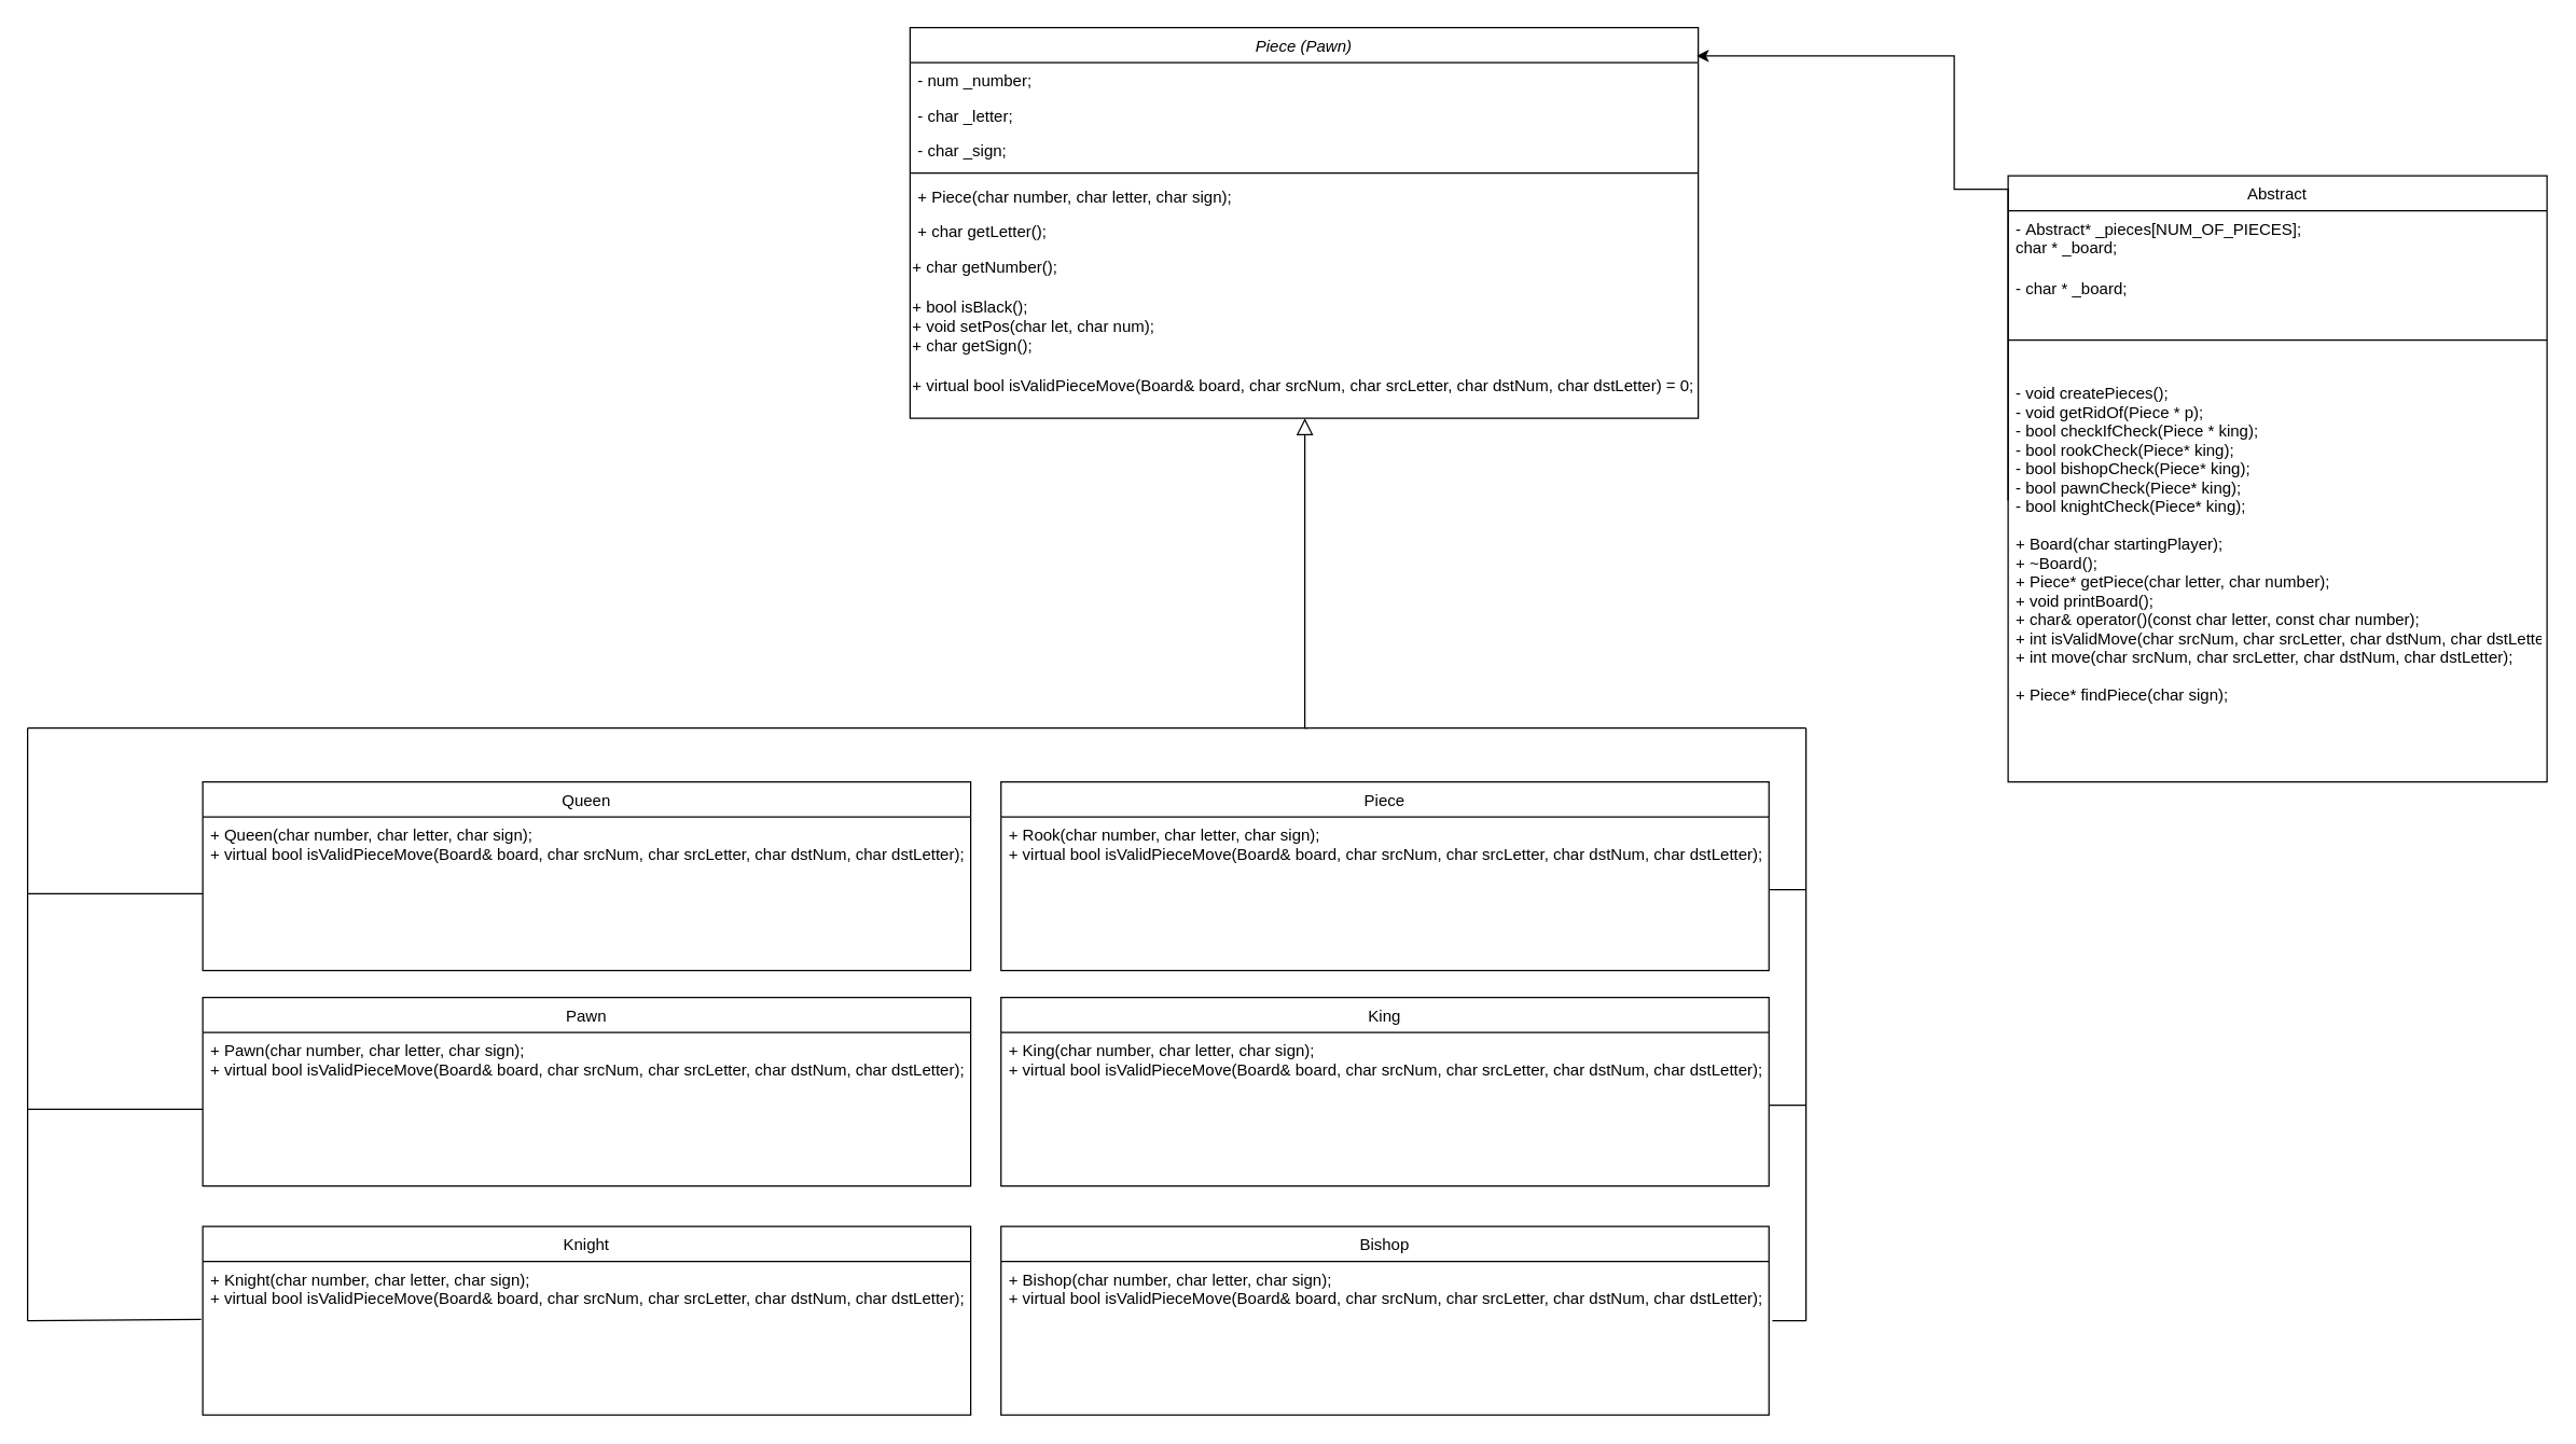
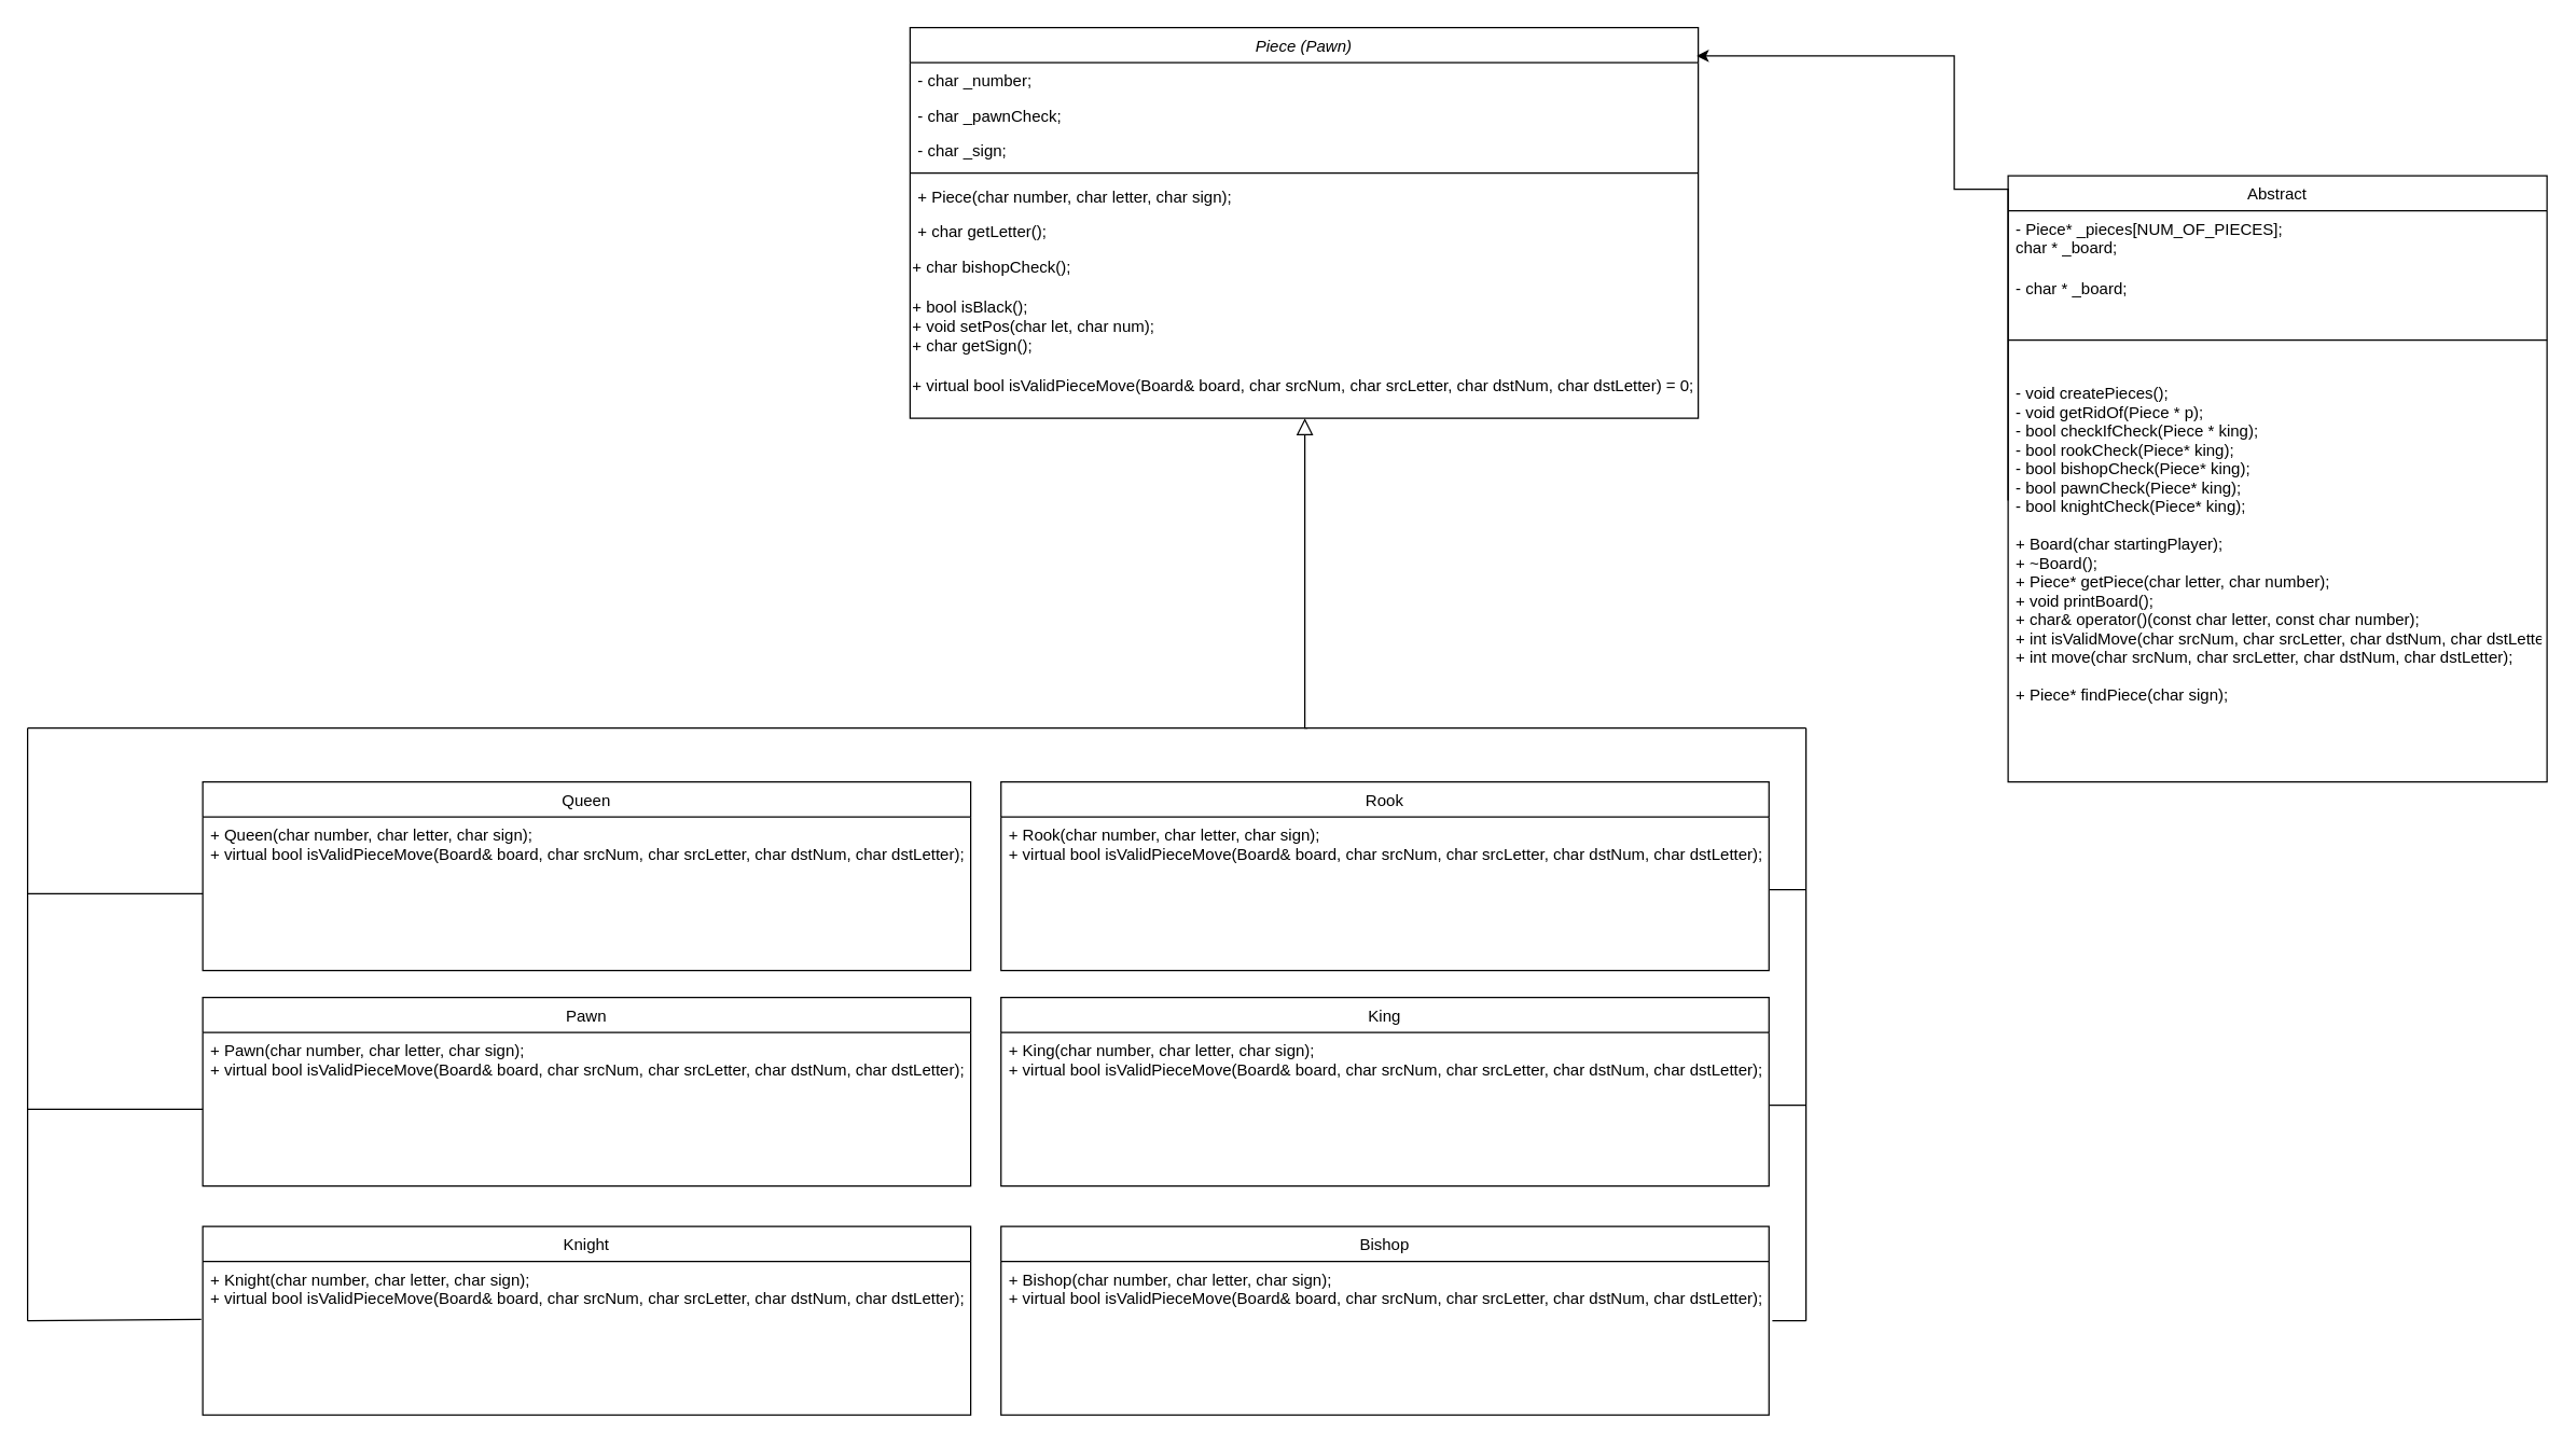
- <mxCell id="4" value="- num _number;" style="text;align=left;verticalAlign=top;spacingLeft=4;spacingRight=4;overflow=hidden;rotatable=0;points=[[0,0.5],[1,0.5]];portConstraint=eastwest;" parent="3" vertex="1"><mxGeometry y="26" width="585" height="26" as="geometry" /></mxCell>
+ <mxCell id="4" value="- char _number;" style="text;align=left;verticalAlign=top;spacingLeft=4;spacingRight=4;overflow=hidden;rotatable=0;points=[[0,0.5],[1,0.5]];portConstraint=eastwest;" parent="3" vertex="1"><mxGeometry y="26" width="585" height="26" as="geometry" /></mxCell>
- <mxCell id="5" value="- char _letter;" style="text;align=left;verticalAlign=top;spacingLeft=4;spacingRight=4;overflow=hidden;rotatable=0;points=[[0,0.5],[1,0.5]];portConstraint=eastwest;rounded=0;shadow=0;html=0;" parent="3" vertex="1"><mxGeometry y="52" width="585" height="26" as="geometry" /></mxCell>
+ <mxCell id="5" value="- char _pawnCheck;" style="text;align=left;verticalAlign=top;spacingLeft=4;spacingRight=4;overflow=hidden;rotatable=0;points=[[0,0.5],[1,0.5]];portConstraint=eastwest;rounded=0;shadow=0;html=0;" parent="3" vertex="1"><mxGeometry y="52" width="585" height="26" as="geometry" /></mxCell>
- <mxCell id="13" value="- Abstract* _pieces[NUM_OF_PIECES];&#10;&#09;char * _board;" style="text;align=left;verticalAlign=top;spacingLeft=4;spacingRight=4;overflow=hidden;rotatable=0;points=[[0,0.5],[1,0.5]];portConstraint=eastwest;" parent="12" vertex="1"><mxGeometry y="26" width="400" height="44" as="geometry" /></mxCell>
+ <mxCell id="13" value="- Piece* _pieces[NUM_OF_PIECES];&#10;&#09;char * _board;" style="text;align=left;verticalAlign=top;spacingLeft=4;spacingRight=4;overflow=hidden;rotatable=0;points=[[0,0.5],[1,0.5]];portConstraint=eastwest;" parent="12" vertex="1"><mxGeometry y="26" width="400" height="44" as="geometry" /></mxCell>
- <mxCell id="10" value="&lt;span style=&quot;font-family: &amp;#34;helvetica&amp;#34; ; font-size: 12px ; font-style: normal ; font-weight: 400 ; letter-spacing: normal ; text-align: left ; text-indent: 0px ; text-transform: none ; word-spacing: 0px ; float: none ; display: inline&quot;&gt;+&amp;nbsp;char getNumber();&lt;/span&gt;" style="text;whiteSpace=wrap;html=1;" vertex="1" parent="3"><mxGeometry y="164" width="585" height="30" as="geometry" /></mxCell>
+ <mxCell id="10" value="&lt;span style=&quot;font-family: &amp;#34;helvetica&amp;#34; ; font-size: 12px ; font-style: normal ; font-weight: 400 ; letter-spacing: normal ; text-align: left ; text-indent: 0px ; text-transform: none ; word-spacing: 0px ; float: none ; display: inline&quot;&gt;+&amp;nbsp;char bishopCheck();&lt;/span&gt;" style="text;whiteSpace=wrap;html=1;" vertex="1" parent="3"><mxGeometry y="164" width="585" height="30" as="geometry" /></mxCell>
- <mxCell id="18" value="Piece" style="swimlane;fontStyle=0;align=center;verticalAlign=top;childLayout=stackLayout;horizontal=1;startSize=26;horizontalStack=0;resizeParent=1;resizeLast=0;collapsible=1;marginBottom=0;rounded=0;shadow=0;strokeWidth=1;" parent="1" vertex="1"><mxGeometry x="742.5" y="580" width="570" height="140" as="geometry"><mxRectangle x="62.5" y="570" width="160" height="26" as="alternateBounds" /></mxGeometry></mxCell>
+ <mxCell id="18" value="Rook" style="swimlane;fontStyle=0;align=center;verticalAlign=top;childLayout=stackLayout;horizontal=1;startSize=26;horizontalStack=0;resizeParent=1;resizeLast=0;collapsible=1;marginBottom=0;rounded=0;shadow=0;strokeWidth=1;" parent="1" vertex="1"><mxGeometry x="742.5" y="580" width="570" height="140" as="geometry"><mxRectangle x="62.5" y="570" width="160" height="26" as="alternateBounds" /></mxGeometry></mxCell>
